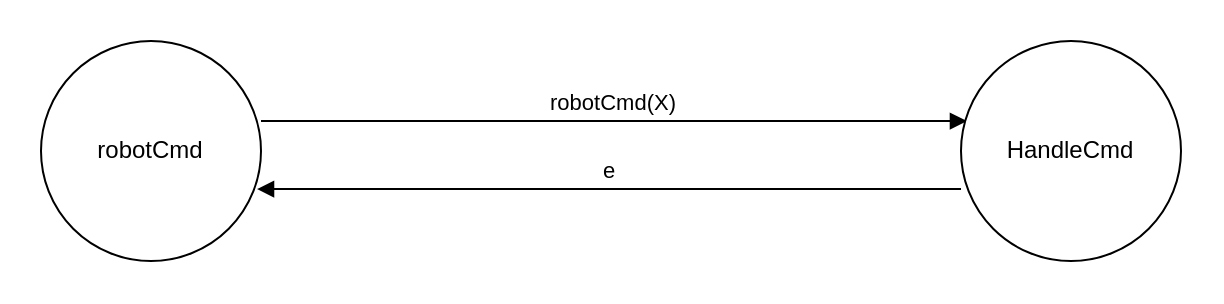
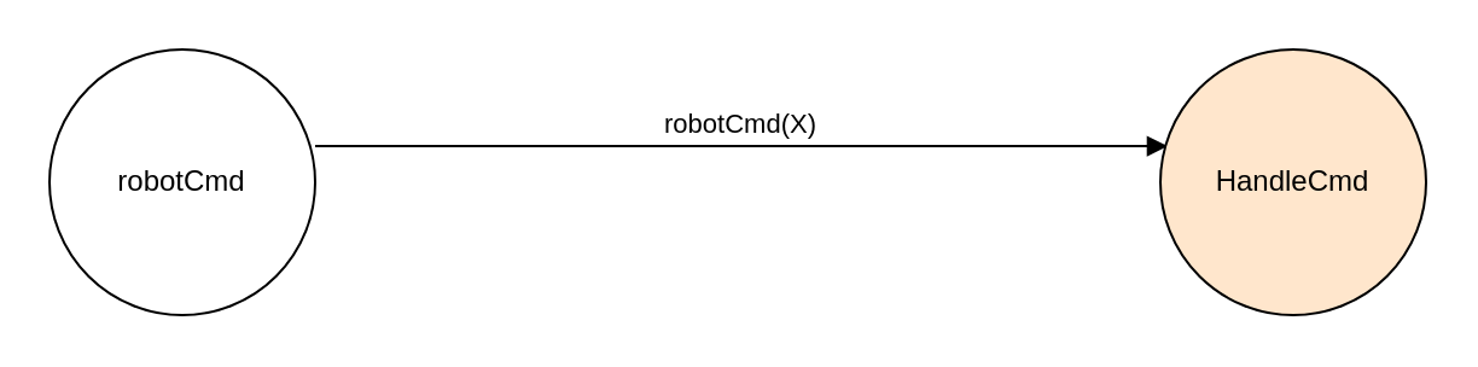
- <mxCell id="5" value="HandleCmd" style="ellipse;whiteSpace=wrap;html=1;" vertex="1" parent="1"><mxGeometry x="480" y="20" width="110" height="110" as="geometry" /></mxCell>
+ <mxCell id="5" value="HandleCmd" style="ellipse;whiteSpace=wrap;html=1;fillColor=#ffe6cc;" vertex="1" parent="1"><mxGeometry x="480" y="20" width="110" height="110" as="geometry" /></mxCell>
- <mxCell id="3" value="e" style="html=1;verticalAlign=bottom;endArrow=block;entryX=0.982;entryY=0.673;entryDx=0;entryDy=0;entryPerimeter=0;exitX=0;exitY=0.673;exitDx=0;exitDy=0;exitPerimeter=0;" edge="1" parent="1" source="5" target="4"><mxGeometry width="80" relative="1" as="geometry"><mxPoint x="450" y="94" as="sourcePoint" /><mxPoint x="140" y="93" as="targetPoint" /></mxGeometry></mxCell>
